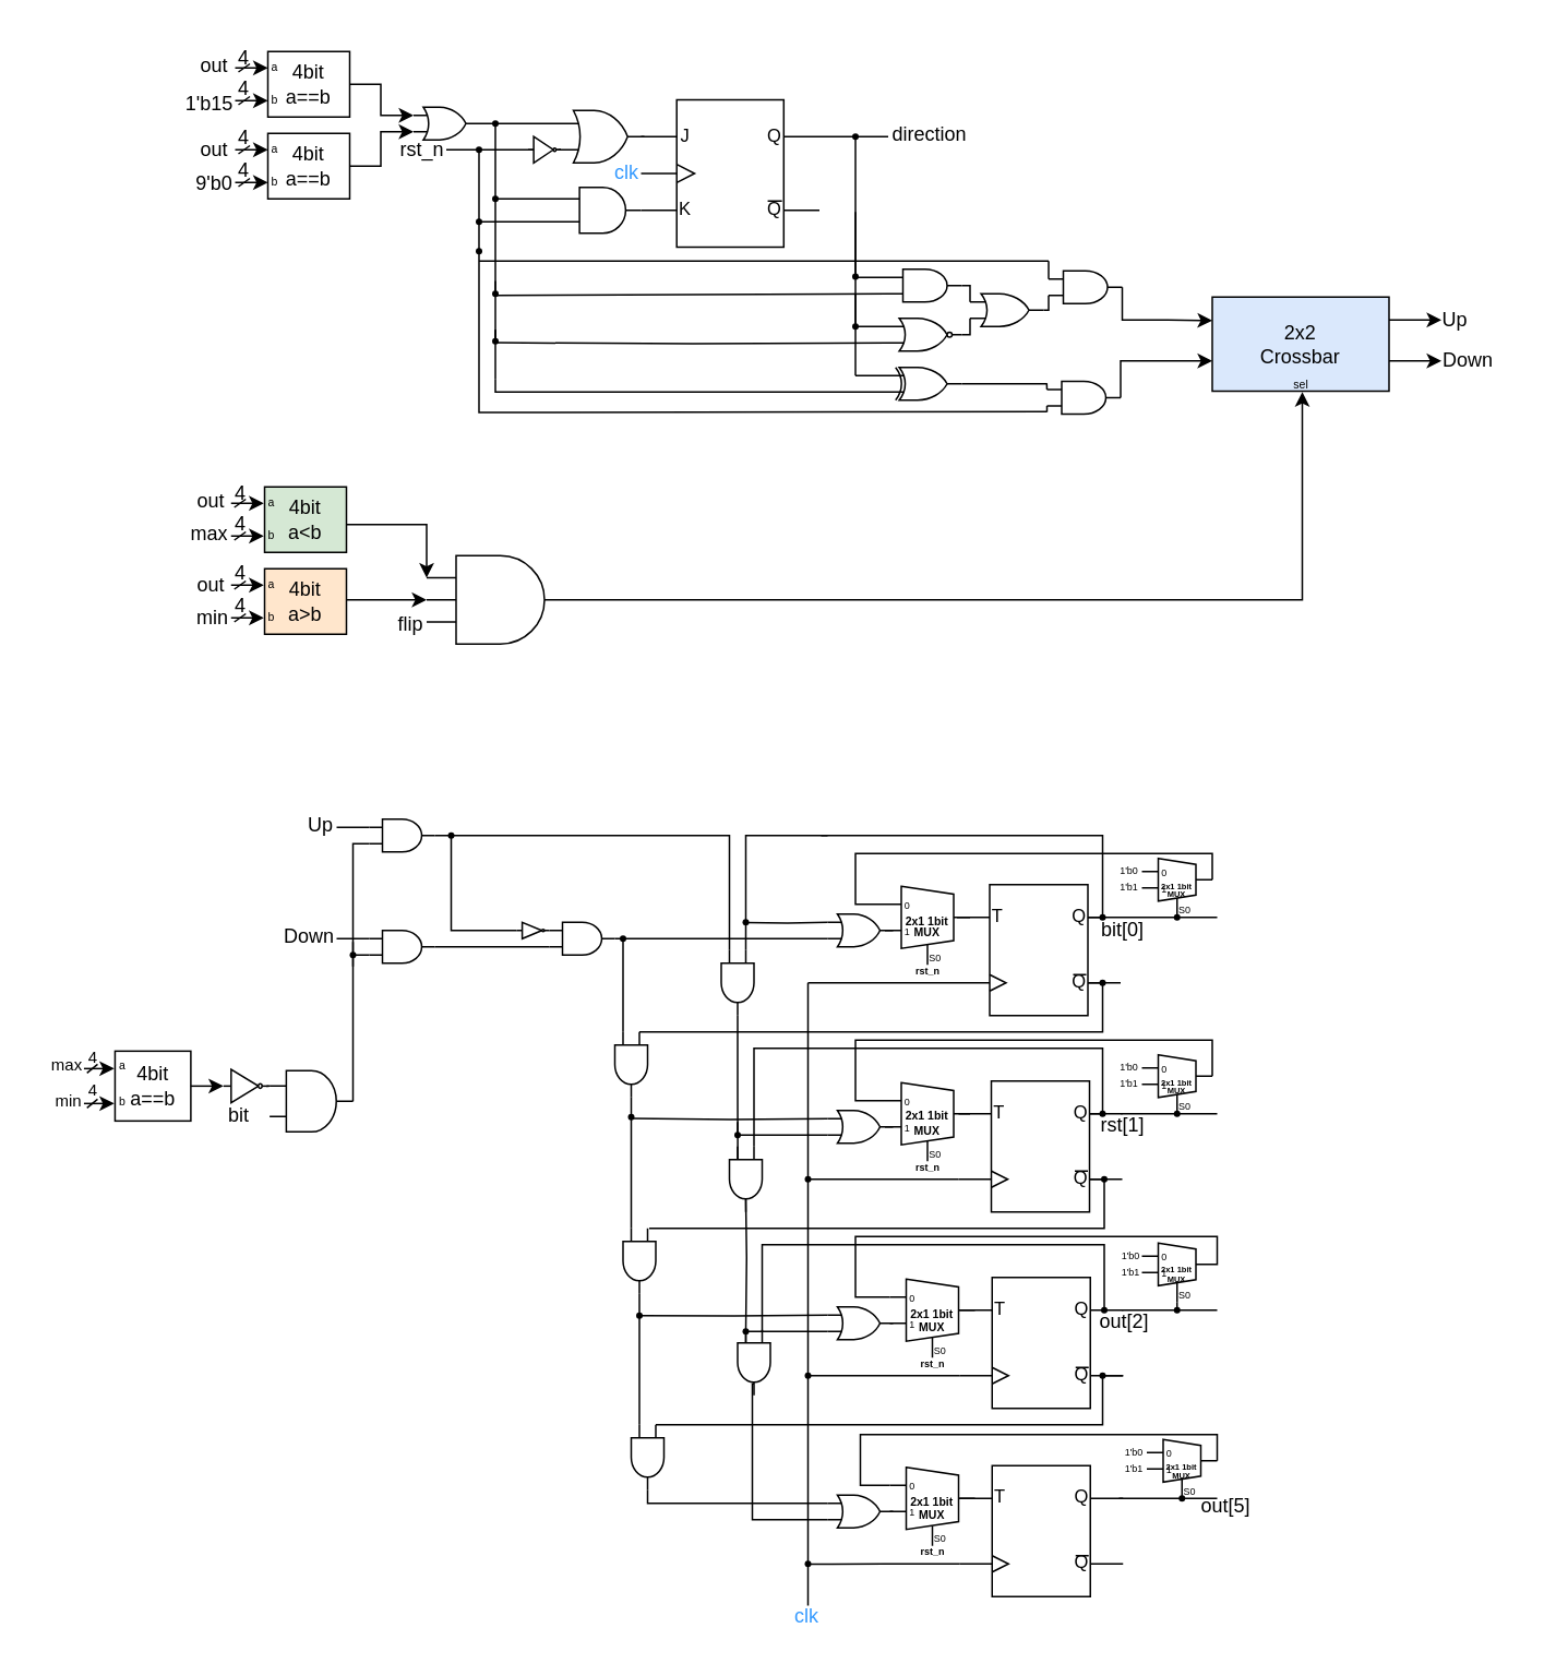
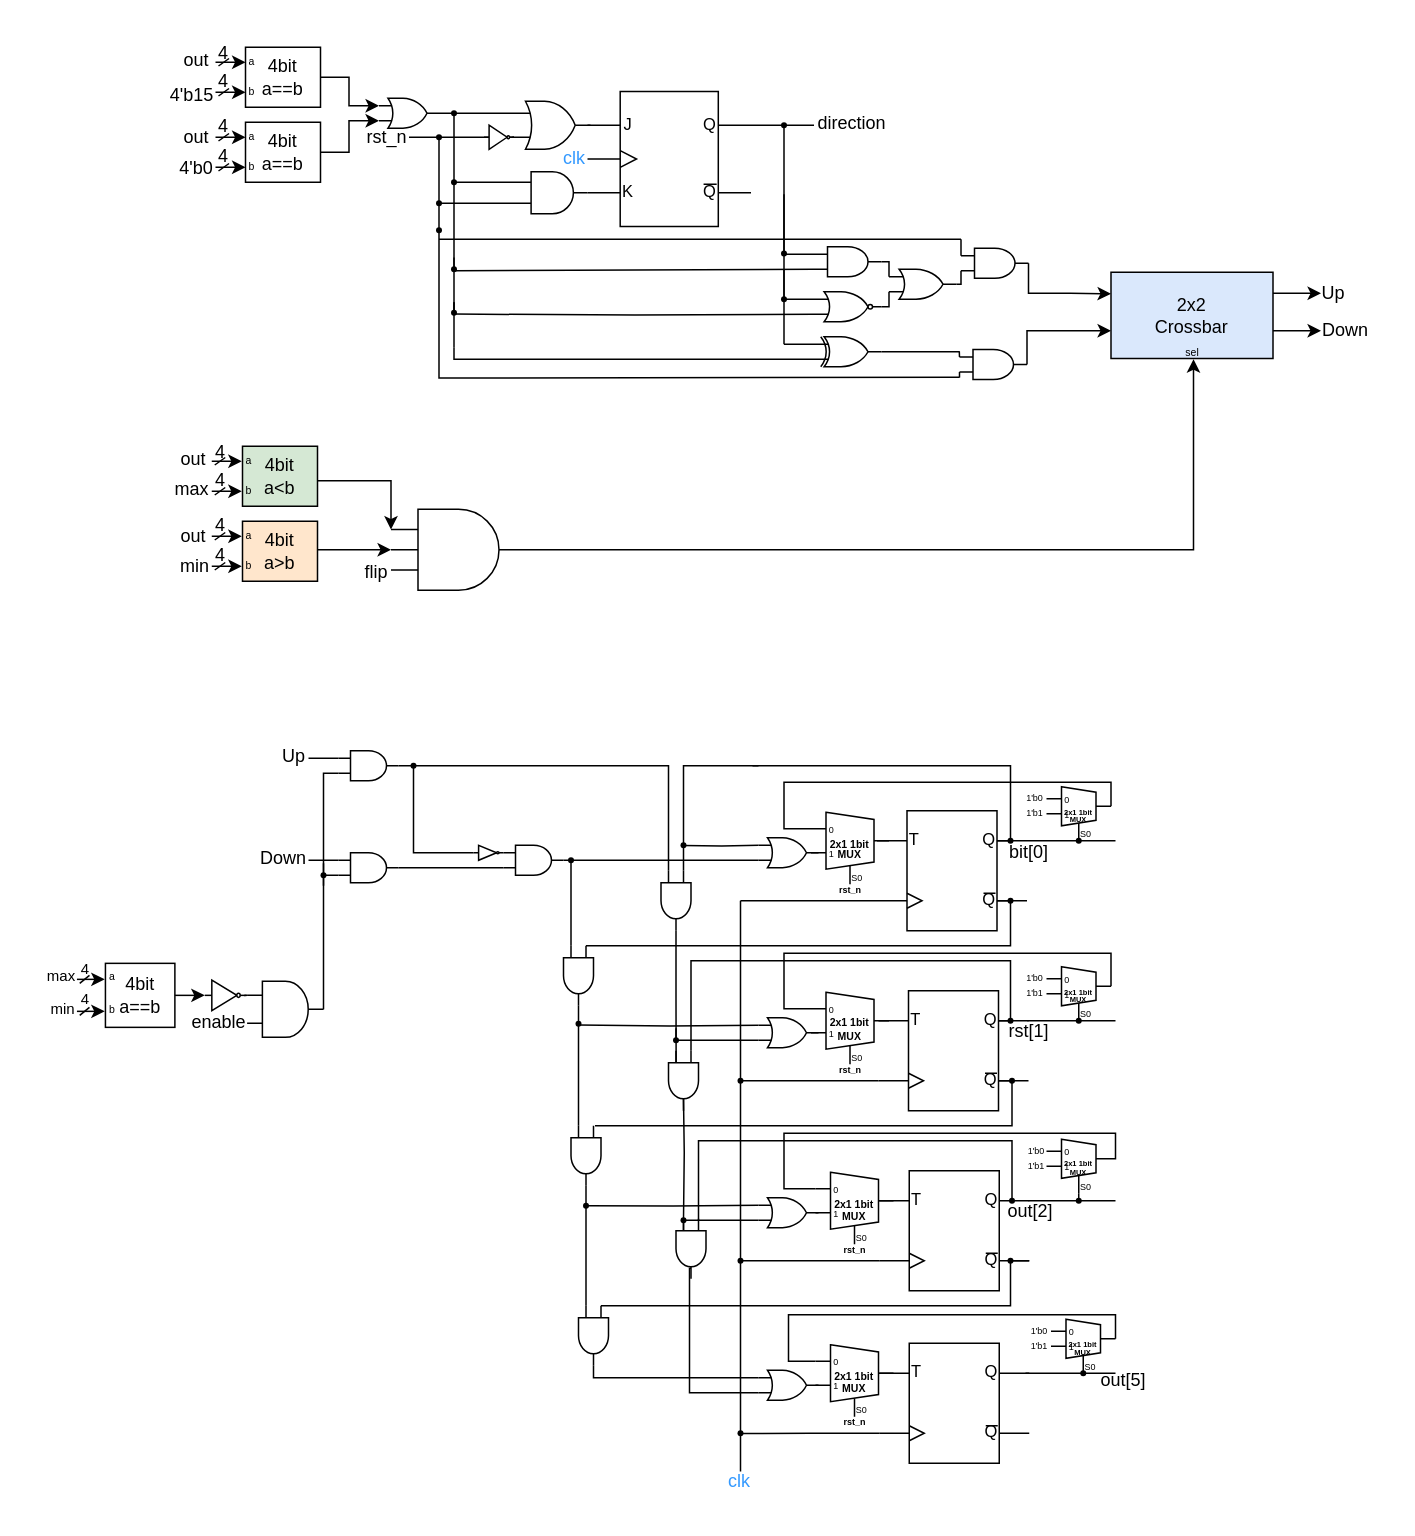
- <mxCell id="59" value="1'b15" style="text;html=1;align=center;verticalAlign=middle;resizable=0;points=[];autosize=1;strokeColor=none;fillColor=none;" parent="1" vertex="1"><mxGeometry x="102" y="48" width="50" height="30" as="geometry" /></mxCell>
+ <mxCell id="59" value="4'b15" style="text;html=1;align=center;verticalAlign=middle;resizable=0;points=[];autosize=1;strokeColor=none;fillColor=none;" parent="1" vertex="1"><mxGeometry x="102" y="48" width="50" height="30" as="geometry" /></mxCell>
- <mxCell id="60" value="9'b0" style="text;html=1;align=center;verticalAlign=middle;resizable=0;points=[];autosize=1;strokeColor=none;fillColor=none;" parent="1" vertex="1"><mxGeometry x="105" y="97" width="50" height="30" as="geometry" /></mxCell>
+ <mxCell id="60" value="4'b0" style="text;html=1;align=center;verticalAlign=middle;resizable=0;points=[];autosize=1;strokeColor=none;fillColor=none;" parent="1" vertex="1"><mxGeometry x="105" y="97" width="50" height="30" as="geometry" /></mxCell>
- <mxCell id="266" value="bit" style="text;html=1;align=center;verticalAlign=middle;resizable=0;points=[];autosize=1;strokeColor=none;fillColor=none;" parent="1" vertex="1"><mxGeometry x="115" y="666" width="60" height="30" as="geometry" /></mxCell>
+ <mxCell id="266" value="enable" style="text;html=1;align=center;verticalAlign=middle;resizable=0;points=[];autosize=1;strokeColor=none;fillColor=none;" parent="1" vertex="1"><mxGeometry x="115" y="666" width="60" height="30" as="geometry" /></mxCell>
